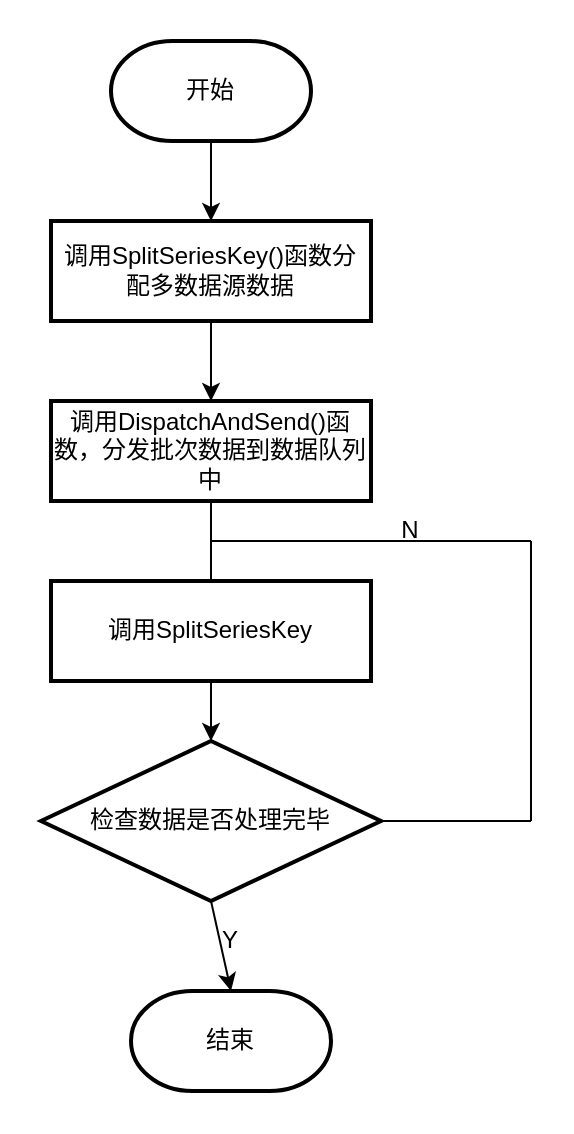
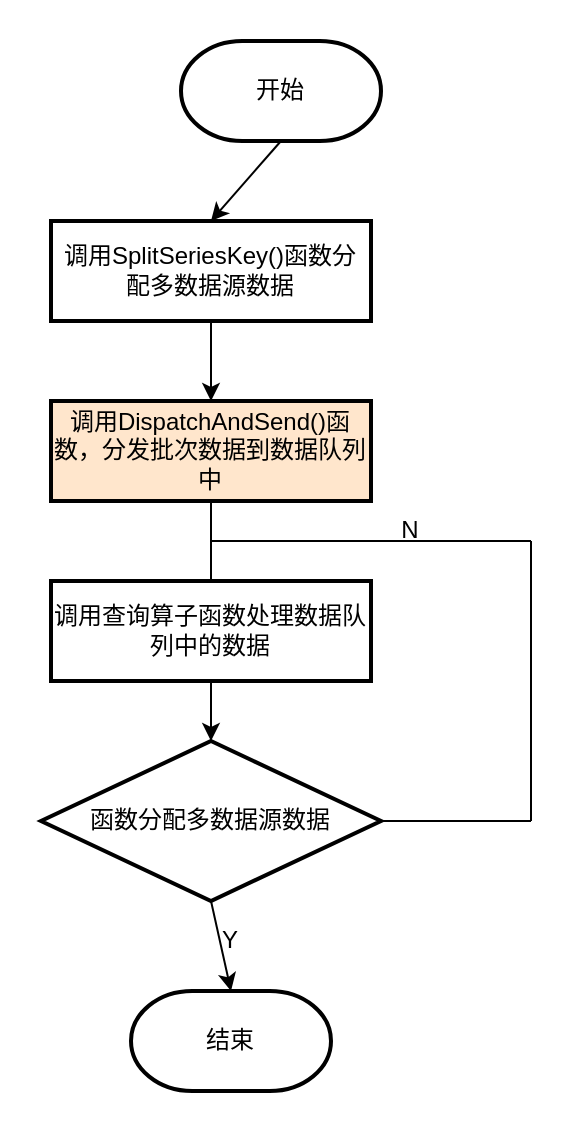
- <mxCell id="13" value="开始" style="strokeWidth=2;html=1;shape=mxgraph.flowchart.terminator;whiteSpace=wrap;" vertex="1" parent="1"><mxGeometry x="55" y="20" width="100" height="50" as="geometry" /></mxCell>
+ <mxCell id="13" value="开始" style="strokeWidth=2;html=1;shape=mxgraph.flowchart.terminator;whiteSpace=wrap;" vertex="1" parent="1"><mxGeometry x="90" y="20" width="100" height="50" as="geometry" /></mxCell>
- <mxCell id="3" value="调用DispatchAndSend()函数，分发批次数据到数据队列中" style="rounded=0;whiteSpace=wrap;html=1;absoluteArcSize=1;arcSize=14;strokeWidth=2;" parent="1" vertex="1"><mxGeometry x="25" y="200" width="160" height="50" as="geometry" /></mxCell>
+ <mxCell id="3" value="调用DispatchAndSend()函数，分发批次数据到数据队列中" style="rounded=0;whiteSpace=wrap;html=1;absoluteArcSize=1;arcSize=14;strokeWidth=2;fillColor=#ffe6cc;" parent="1" vertex="1"><mxGeometry x="25" y="200" width="160" height="50" as="geometry" /></mxCell>
- <mxCell id="5" value="调用SplitSeriesKey" style="rounded=0;whiteSpace=wrap;html=1;absoluteArcSize=1;arcSize=14;strokeWidth=2;fillColor=none;" parent="1" vertex="1"><mxGeometry x="25" y="290" width="160" height="50" as="geometry" /></mxCell>
+ <mxCell id="5" value="调用查询算子函数处理数据队列中的数据" style="rounded=0;whiteSpace=wrap;html=1;absoluteArcSize=1;arcSize=14;strokeWidth=2;fillColor=none;" parent="1" vertex="1"><mxGeometry x="25" y="290" width="160" height="50" as="geometry" /></mxCell>
- <mxCell id="4" value="检查数据是否处理完毕" style="strokeWidth=2;html=1;shape=mxgraph.flowchart.decision;whiteSpace=wrap;" parent="1" vertex="1"><mxGeometry x="20" y="370" width="170" height="80" as="geometry" /></mxCell>
+ <mxCell id="4" value="函数分配多数据源数据" style="strokeWidth=2;html=1;shape=mxgraph.flowchart.decision;whiteSpace=wrap;" parent="1" vertex="1"><mxGeometry x="20" y="370" width="170" height="80" as="geometry" /></mxCell>
